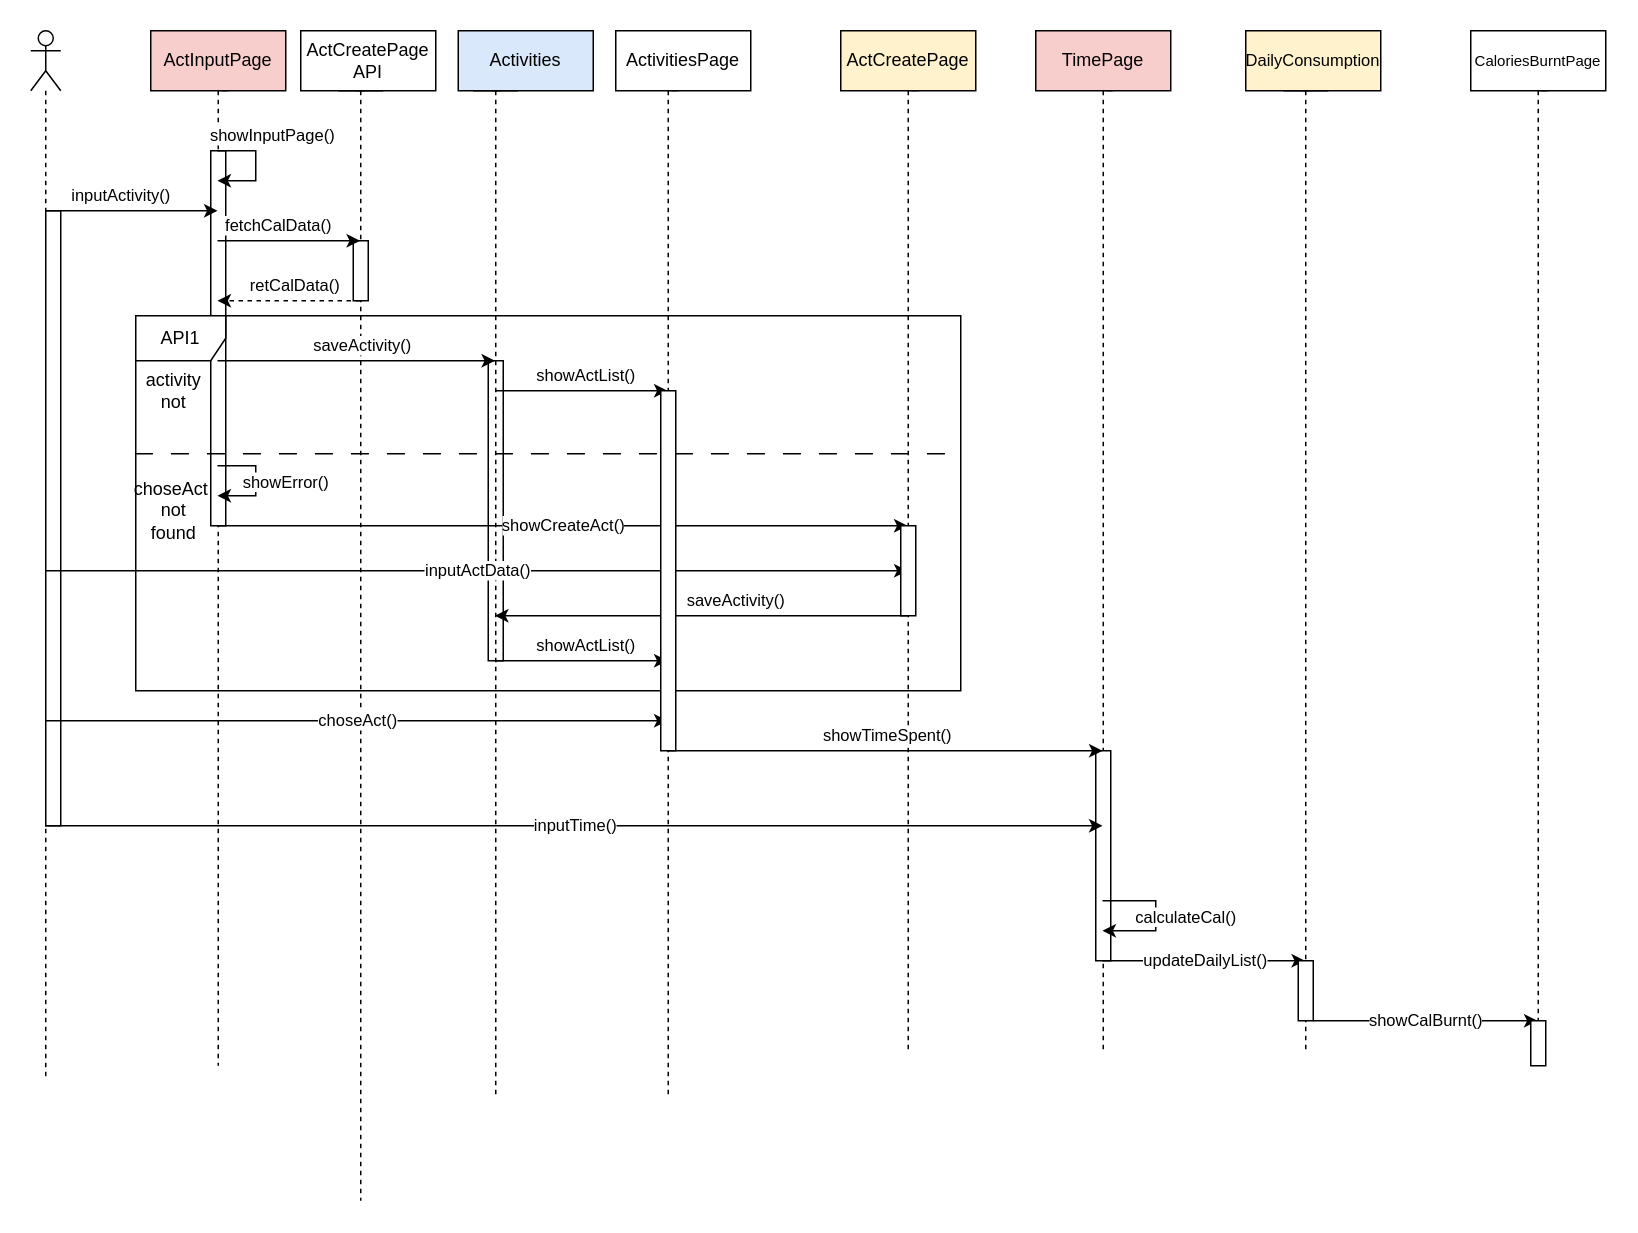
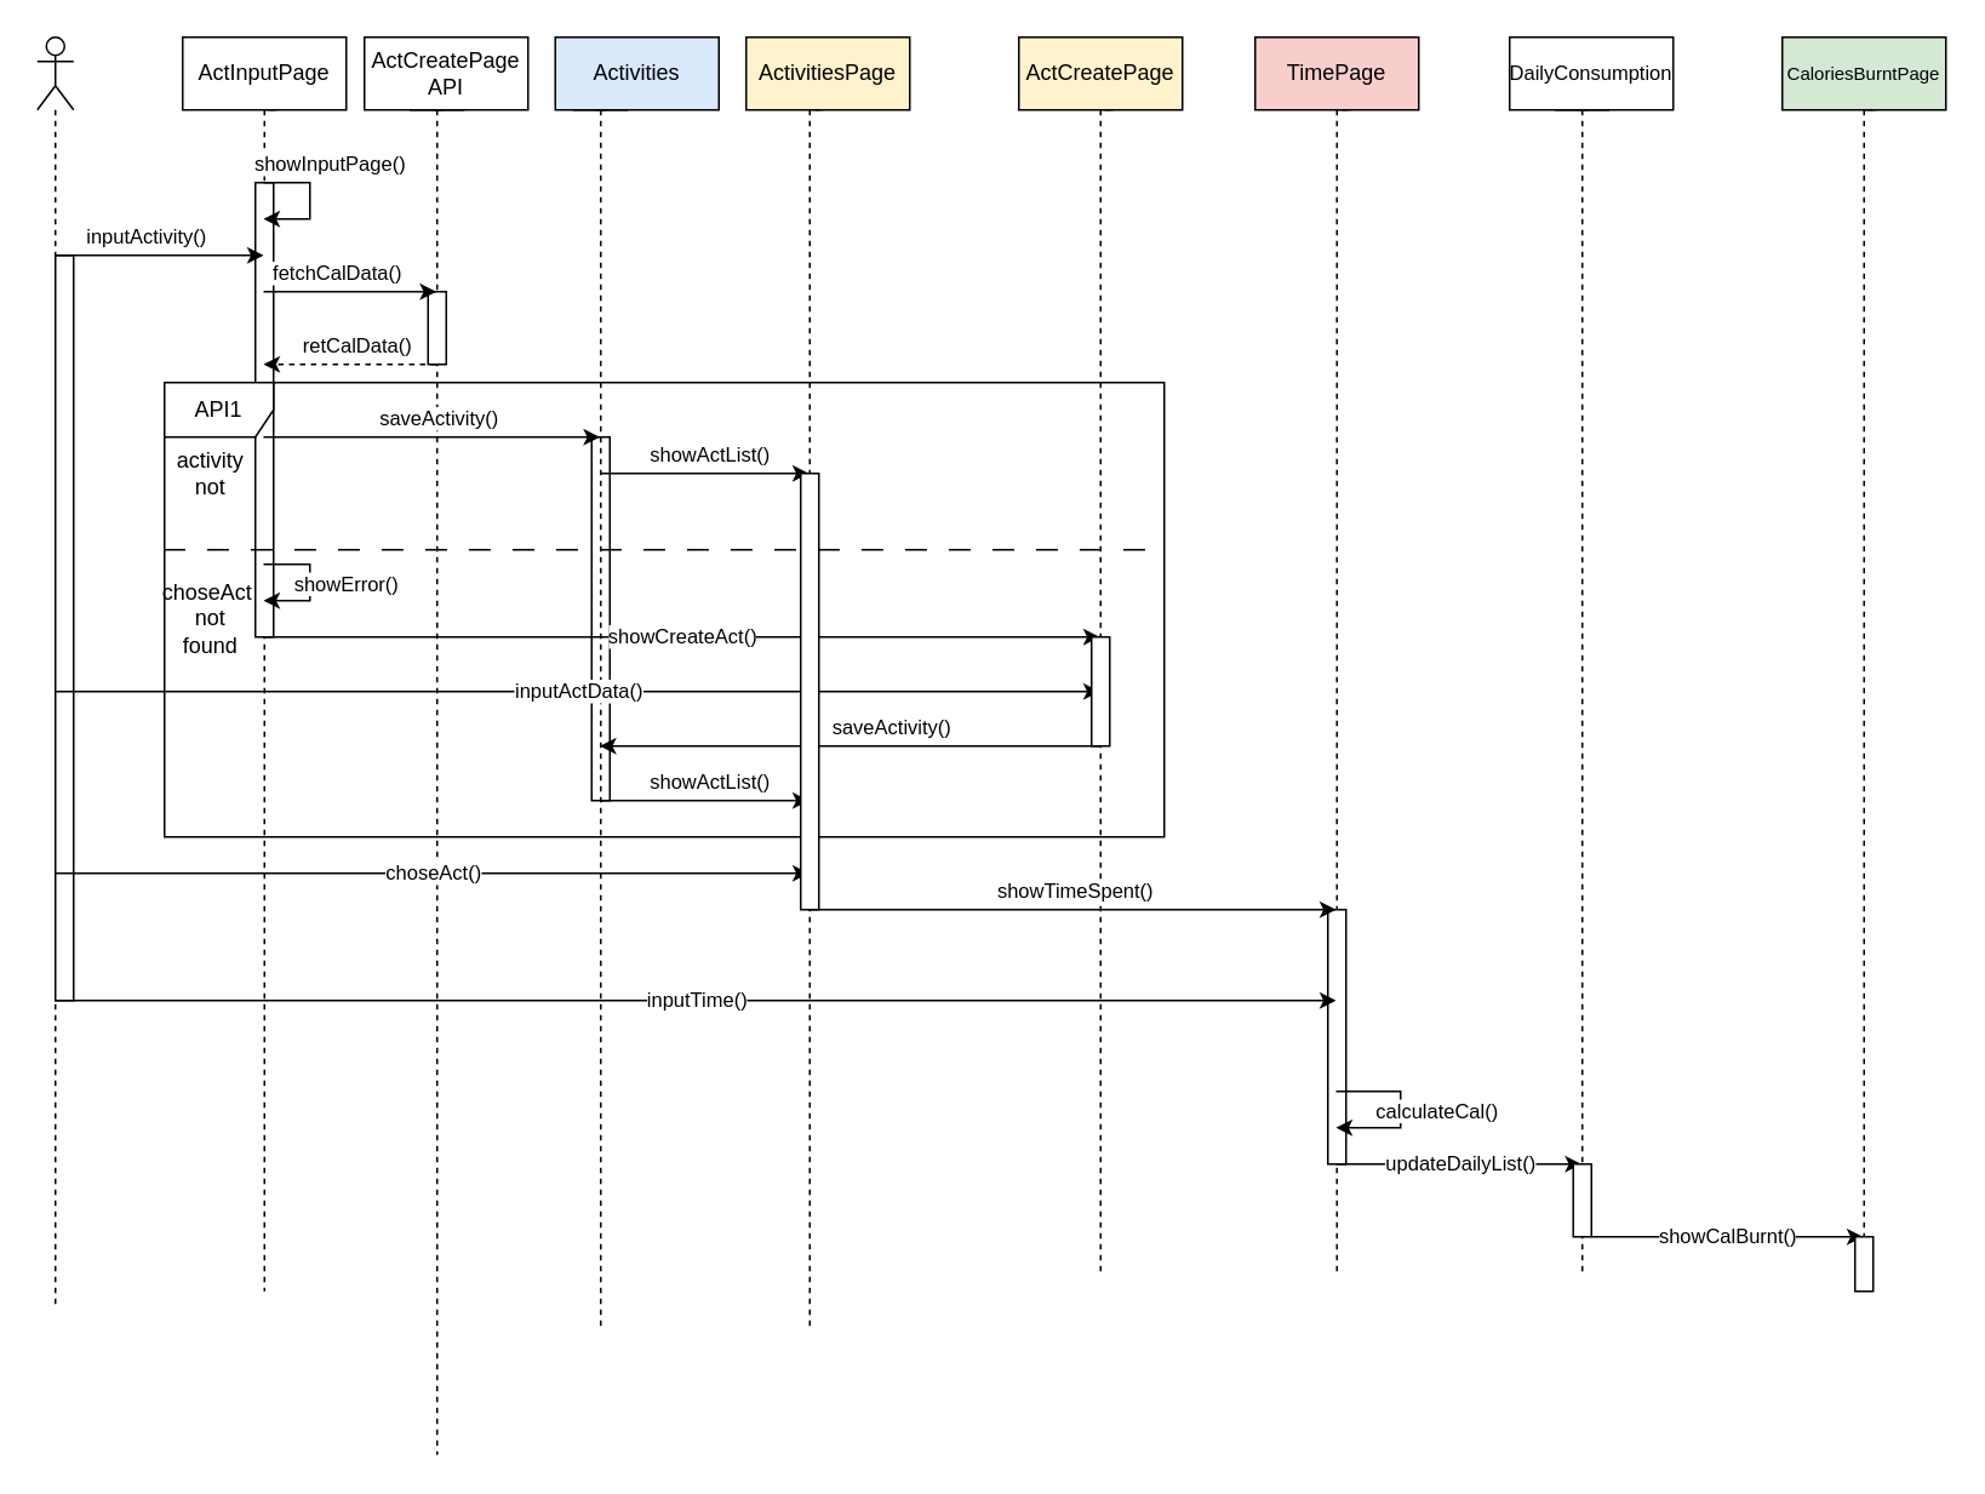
- <mxCell id="41" value="ActInputPage" style="rounded=0;whiteSpace=wrap;html=1;fillColor=#f8cecc;" parent="1" vertex="1"><mxGeometry x="100" y="20" width="90" height="40" as="geometry" /></mxCell>
+ <mxCell id="41" value="ActInputPage" style="rounded=0;whiteSpace=wrap;html=1;" parent="1" vertex="1"><mxGeometry x="100" y="20" width="90" height="40" as="geometry" /></mxCell>
- <mxCell id="44" value="ActivitiesPage" style="rounded=0;whiteSpace=wrap;html=1;" parent="1" vertex="1"><mxGeometry x="410" y="20" width="90" height="40" as="geometry" /></mxCell>
+ <mxCell id="44" value="ActivitiesPage" style="rounded=0;whiteSpace=wrap;html=1;fillColor=#fff2cc;" parent="1" vertex="1"><mxGeometry x="410" y="20" width="90" height="40" as="geometry" /></mxCell>
- <mxCell id="47" value="&lt;font style=&quot;font-size: 11px;&quot;&gt;DailyConsumption&lt;/font&gt;" style="rounded=0;whiteSpace=wrap;html=1;fillColor=#fff2cc;" parent="1" vertex="1"><mxGeometry x="830" y="20" width="90" height="40" as="geometry" /></mxCell>
+ <mxCell id="47" value="&lt;font style=&quot;font-size: 11px;&quot;&gt;DailyConsumption&lt;/font&gt;" style="rounded=0;whiteSpace=wrap;html=1;" parent="1" vertex="1"><mxGeometry x="830" y="20" width="90" height="40" as="geometry" /></mxCell>
- <mxCell id="48" value="&lt;font style=&quot;font-size: 10px;&quot;&gt;CaloriesBurntPage&lt;/font&gt;" style="rounded=0;whiteSpace=wrap;html=1;" parent="1" vertex="1"><mxGeometry x="980" y="20" width="90" height="40" as="geometry" /></mxCell>
+ <mxCell id="48" value="&lt;font style=&quot;font-size: 10px;&quot;&gt;CaloriesBurntPage&lt;/font&gt;" style="rounded=0;whiteSpace=wrap;html=1;fillColor=#d5e8d4;" parent="1" vertex="1"><mxGeometry x="980" y="20" width="90" height="40" as="geometry" /></mxCell>
